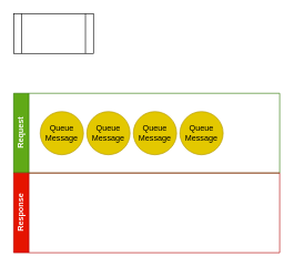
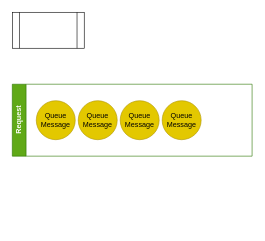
- <mxCell id="7" value="Response" style="swimlane;horizontal=0;whiteSpace=wrap;html=1;fillColor=#e51400;fontColor=#ffffff;strokeColor=#B20000;" vertex="1" parent="1"><mxGeometry x="20" y="260" width="400" height="120" as="geometry" /></mxCell>
